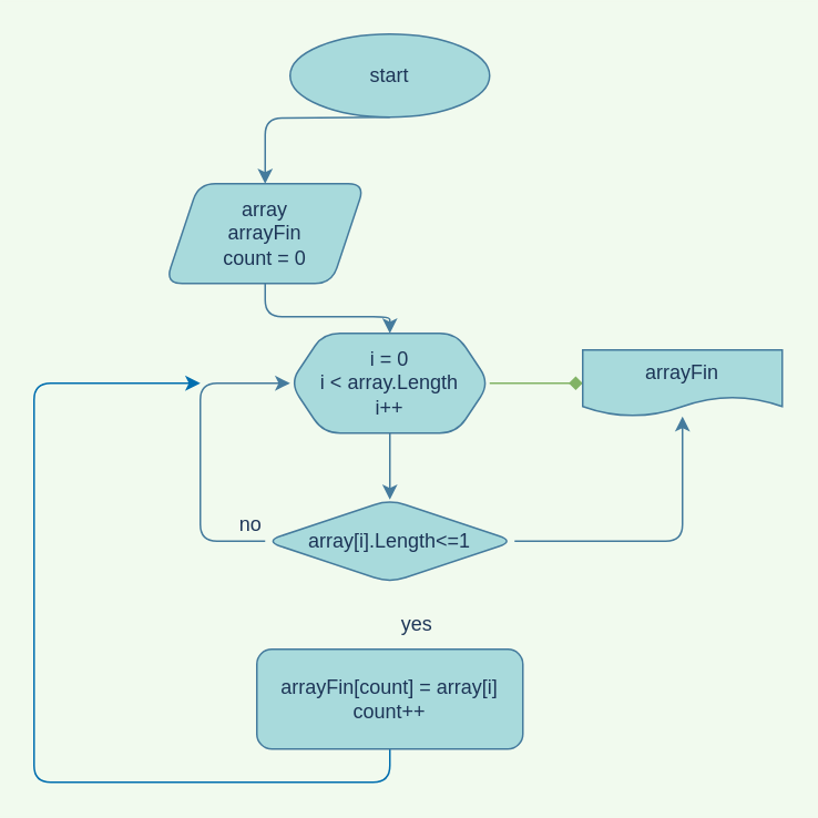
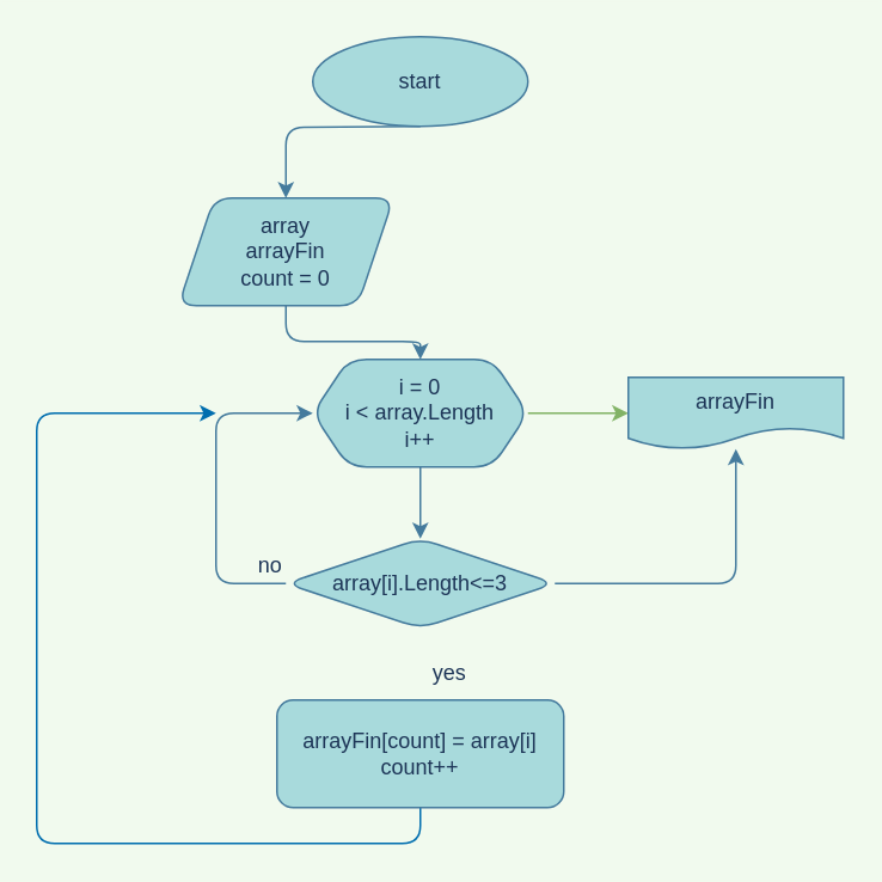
- <mxCell id="6" value="" style="edgeStyle=orthogonalEdgeStyle;rounded=1;orthogonalLoop=1;jettySize=auto;html=1;strokeColor=#82b366;fontColor=#1D3557;fillColor=#d5e8d4;endArrow=diamond;" edge="1" parent="1" source="7" target="15"><mxGeometry relative="1" as="geometry" /></mxCell>
+ <mxCell id="6" value="" style="edgeStyle=orthogonalEdgeStyle;rounded=1;orthogonalLoop=1;jettySize=auto;html=1;strokeColor=#82b366;fontColor=#1D3557;fillColor=#d5e8d4;" edge="1" parent="1" source="7" target="15"><mxGeometry relative="1" as="geometry" /></mxCell>
- <mxCell id="10" value="array[i].Length&amp;lt;=1" style="rhombus;whiteSpace=wrap;html=1;fillColor=#A8DADC;strokeColor=#457B9D;fontColor=#1D3557;rounded=1;" vertex="1" parent="1"><mxGeometry x="159" y="300" width="150" height="50" as="geometry" /></mxCell>
+ <mxCell id="10" value="array[i].Length&amp;lt;=3" style="rhombus;whiteSpace=wrap;html=1;fillColor=#A8DADC;strokeColor=#457B9D;fontColor=#1D3557;rounded=1;" vertex="1" parent="1"><mxGeometry x="159" y="300" width="150" height="50" as="geometry" /></mxCell>
